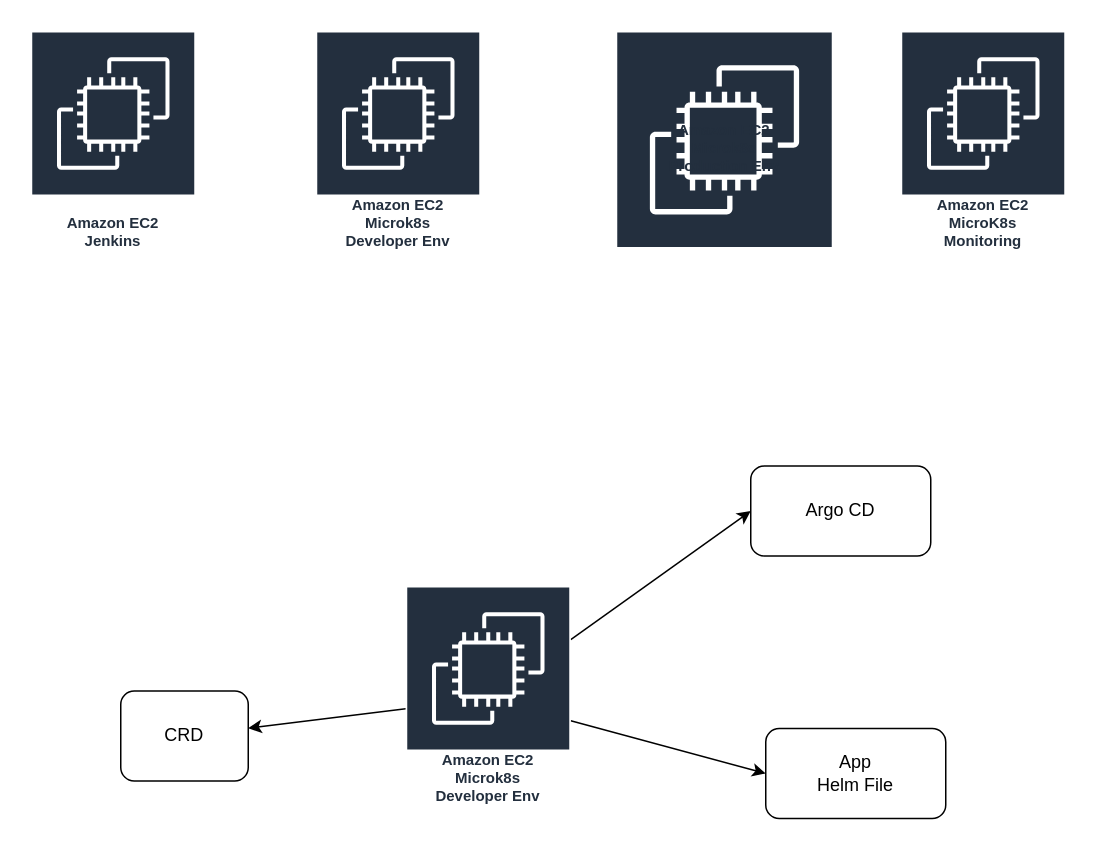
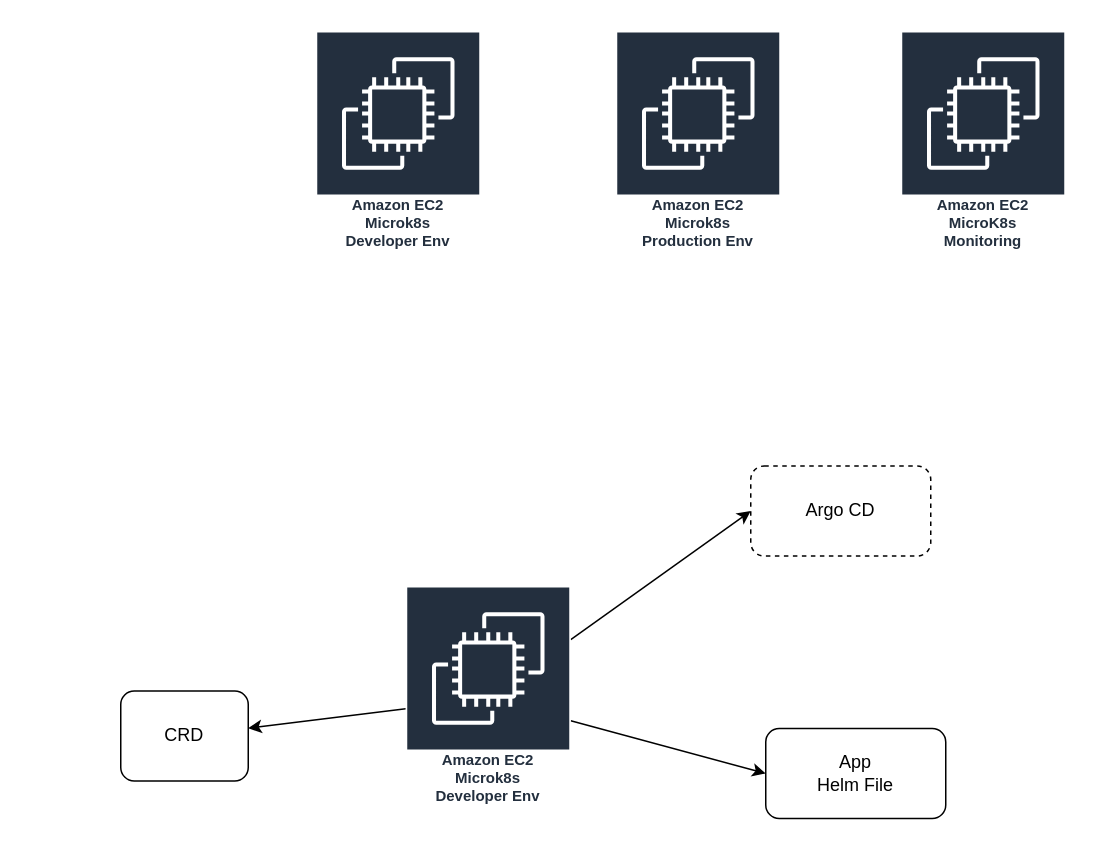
- <mxCell id="5" value="Amazon EC2&lt;br&gt;Microk8s&lt;br&gt;Production Env" style="sketch=0;outlineConnect=0;fontColor=#232F3E;gradientColor=none;strokeColor=#ffffff;fillColor=#232F3E;dashed=0;verticalLabelPosition=middle;verticalAlign=bottom;align=center;html=1;whiteSpace=wrap;fontSize=10;fontStyle=1;spacing=3;shape=mxgraph.aws4.productIcon;prIcon=mxgraph.aws4.ec2;" vertex="1" parent="1"><mxGeometry x="410" y="20" width="145" height="100" as="geometry" /></mxCell>
+ <mxCell id="5" value="Amazon EC2&lt;br&gt;Microk8s&lt;br&gt;Production Env" style="sketch=0;outlineConnect=0;fontColor=#232F3E;gradientColor=none;strokeColor=#ffffff;fillColor=#232F3E;dashed=0;verticalLabelPosition=middle;verticalAlign=bottom;align=center;html=1;whiteSpace=wrap;fontSize=10;fontStyle=1;spacing=3;shape=mxgraph.aws4.productIcon;prIcon=mxgraph.aws4.ec2;" vertex="1" parent="1"><mxGeometry x="410" y="20" width="110" height="150" as="geometry" /></mxCell>
- <mxCell id="2" value="Amazon EC2&lt;br&gt;Jenkins" style="sketch=0;outlineConnect=0;fontColor=#232F3E;gradientColor=none;strokeColor=#ffffff;fillColor=#232F3E;dashed=0;verticalLabelPosition=middle;verticalAlign=bottom;align=center;html=1;whiteSpace=wrap;fontSize=10;fontStyle=1;spacing=3;shape=mxgraph.aws4.productIcon;prIcon=mxgraph.aws4.ec2;" vertex="1" parent="1"><mxGeometry x="20" y="20" width="110" height="150" as="geometry" /></mxCell>
- <mxCell id="11" value="Argo CD" style="rounded=1;whiteSpace=wrap;html=1;" vertex="1" parent="1"><mxGeometry x="500" y="310" width="120" height="60" as="geometry" /></mxCell>
+ <mxCell id="11" value="Argo CD" style="rounded=1;whiteSpace=wrap;html=1;dashed=1;" vertex="1" parent="1"><mxGeometry x="500" y="310" width="120" height="60" as="geometry" /></mxCell>
